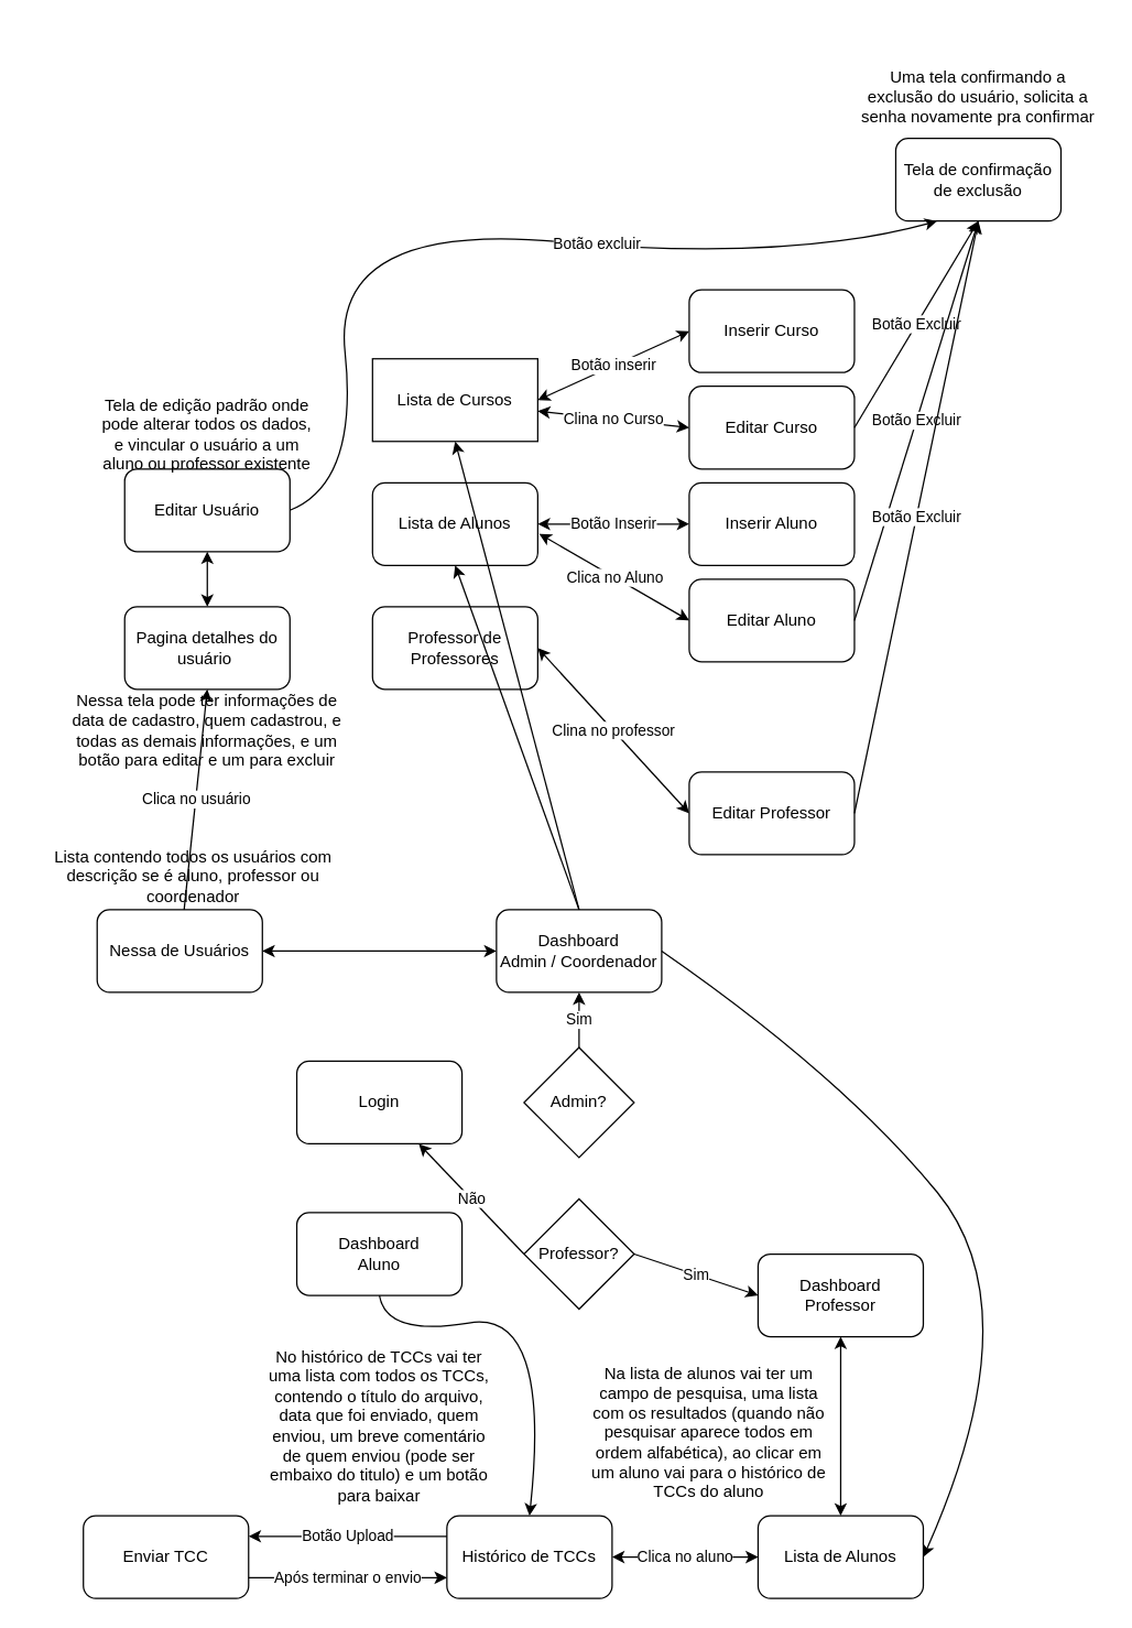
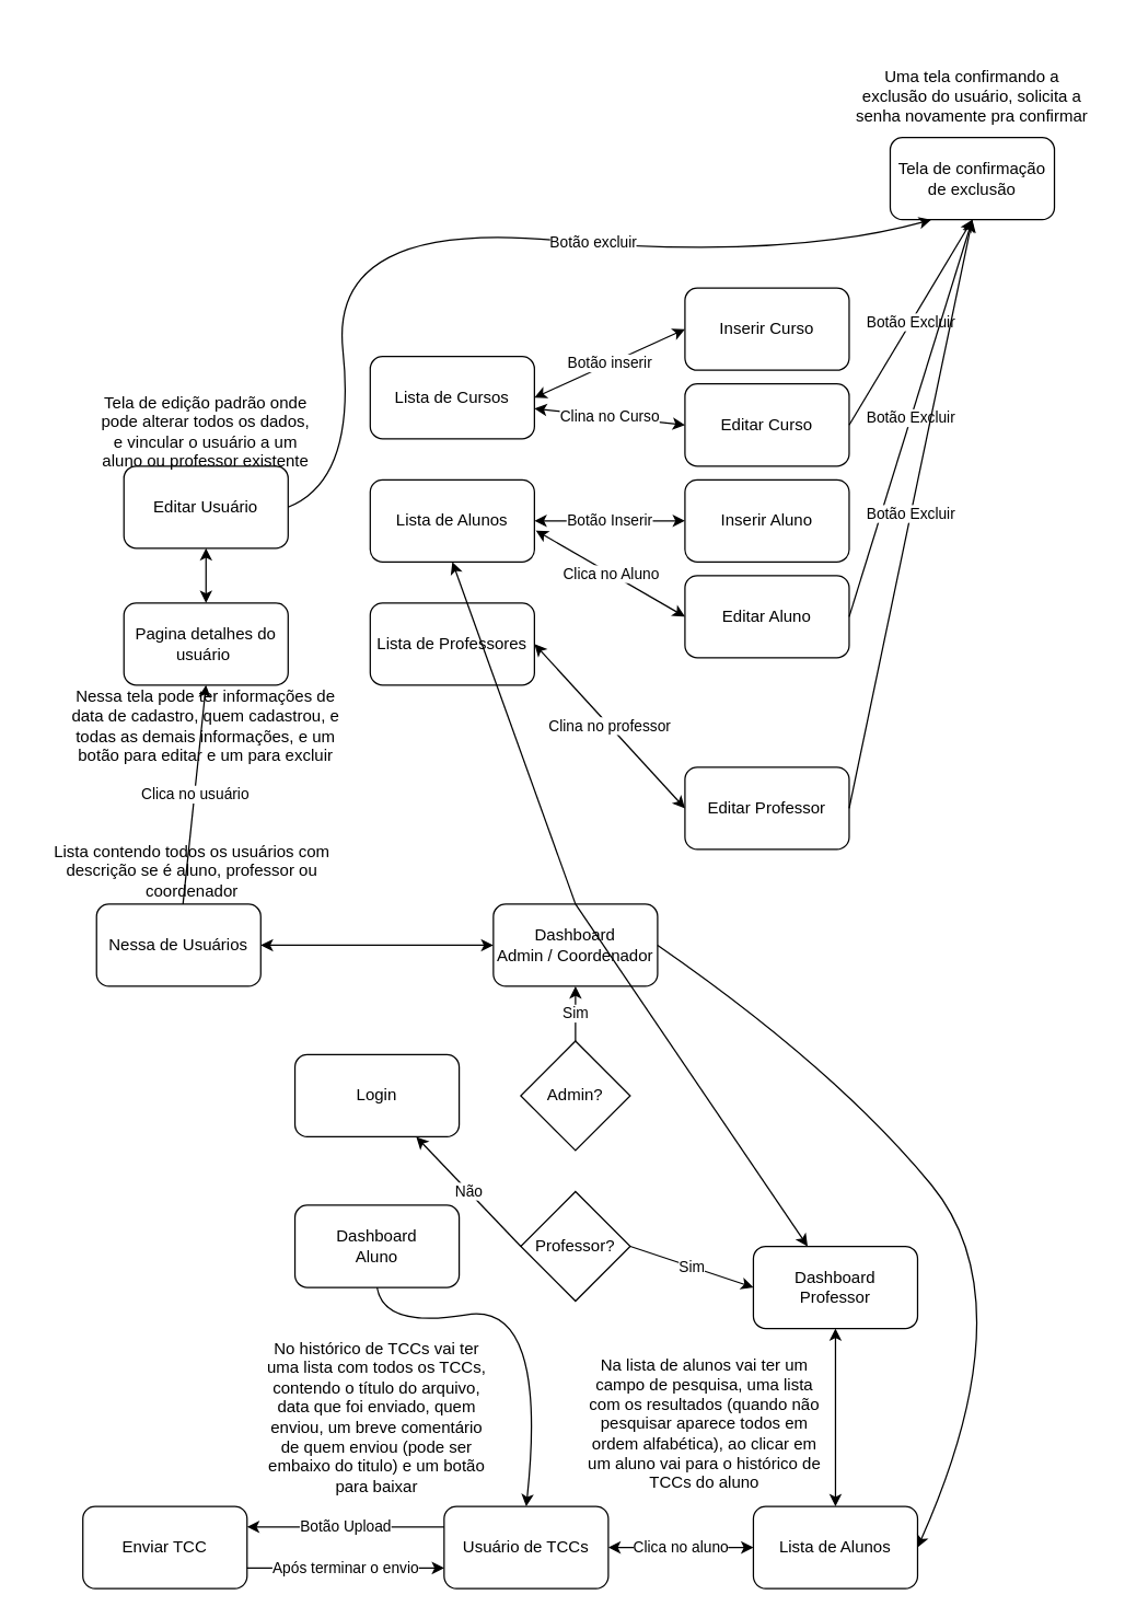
- <mxCell id="31" value="Lista de Cursos" style="whiteSpace=wrap;html=1;strokeWidth=1;rounded=0;" vertex="1" parent="1"><mxGeometry x="270" y="260" width="120" height="60" as="geometry" /></mxCell>
+ <mxCell id="31" value="Lista de Cursos" style="rounded=1;whiteSpace=wrap;html=1;strokeWidth=1;" vertex="1" parent="1"><mxGeometry x="270" y="260" width="120" height="60" as="geometry" /></mxCell>
- <mxCell id="33" value="Professor de Professores" style="rounded=1;whiteSpace=wrap;html=1;strokeWidth=1;" vertex="1" parent="1"><mxGeometry x="270" y="440" width="120" height="60" as="geometry" /></mxCell>
+ <mxCell id="33" value="Lista de Professores" style="rounded=1;whiteSpace=wrap;html=1;strokeWidth=1;" vertex="1" parent="1"><mxGeometry x="270" y="440" width="120" height="60" as="geometry" /></mxCell>
- <mxCell id="52" value="" style="endArrow=classic;html=1;exitX=0.5;exitY=0;exitDx=0;exitDy=0;entryX=0.5;entryY=1;entryDx=0;entryDy=0;" edge="1" parent="1" source="13" target="31"><mxGeometry width="50" height="50" relative="1" as="geometry"><mxPoint x="440" y="570" as="sourcePoint" /><mxPoint x="420" y="540" as="targetPoint" /></mxGeometry></mxCell>
+ <mxCell id="52" value="" style="endArrow=classic;html=1;exitX=0.5;exitY=0;exitDx=0;exitDy=0;" edge="1" parent="1" source="13" target="4"><mxGeometry width="50" height="50" relative="1" as="geometry"><mxPoint x="440" y="570" as="sourcePoint" /><mxPoint x="420" y="540" as="targetPoint" /></mxGeometry></mxCell>
- <mxCell id="11" value="Histórico de TCCs" style="rounded=1;whiteSpace=wrap;html=1;" parent="1" vertex="1"><mxGeometry x="324" y="1100" width="120" height="60" as="geometry" /></mxCell>
+ <mxCell id="11" value="Usuário de TCCs" style="rounded=1;whiteSpace=wrap;html=1;" parent="1" vertex="1"><mxGeometry x="324" y="1100" width="120" height="60" as="geometry" /></mxCell>
